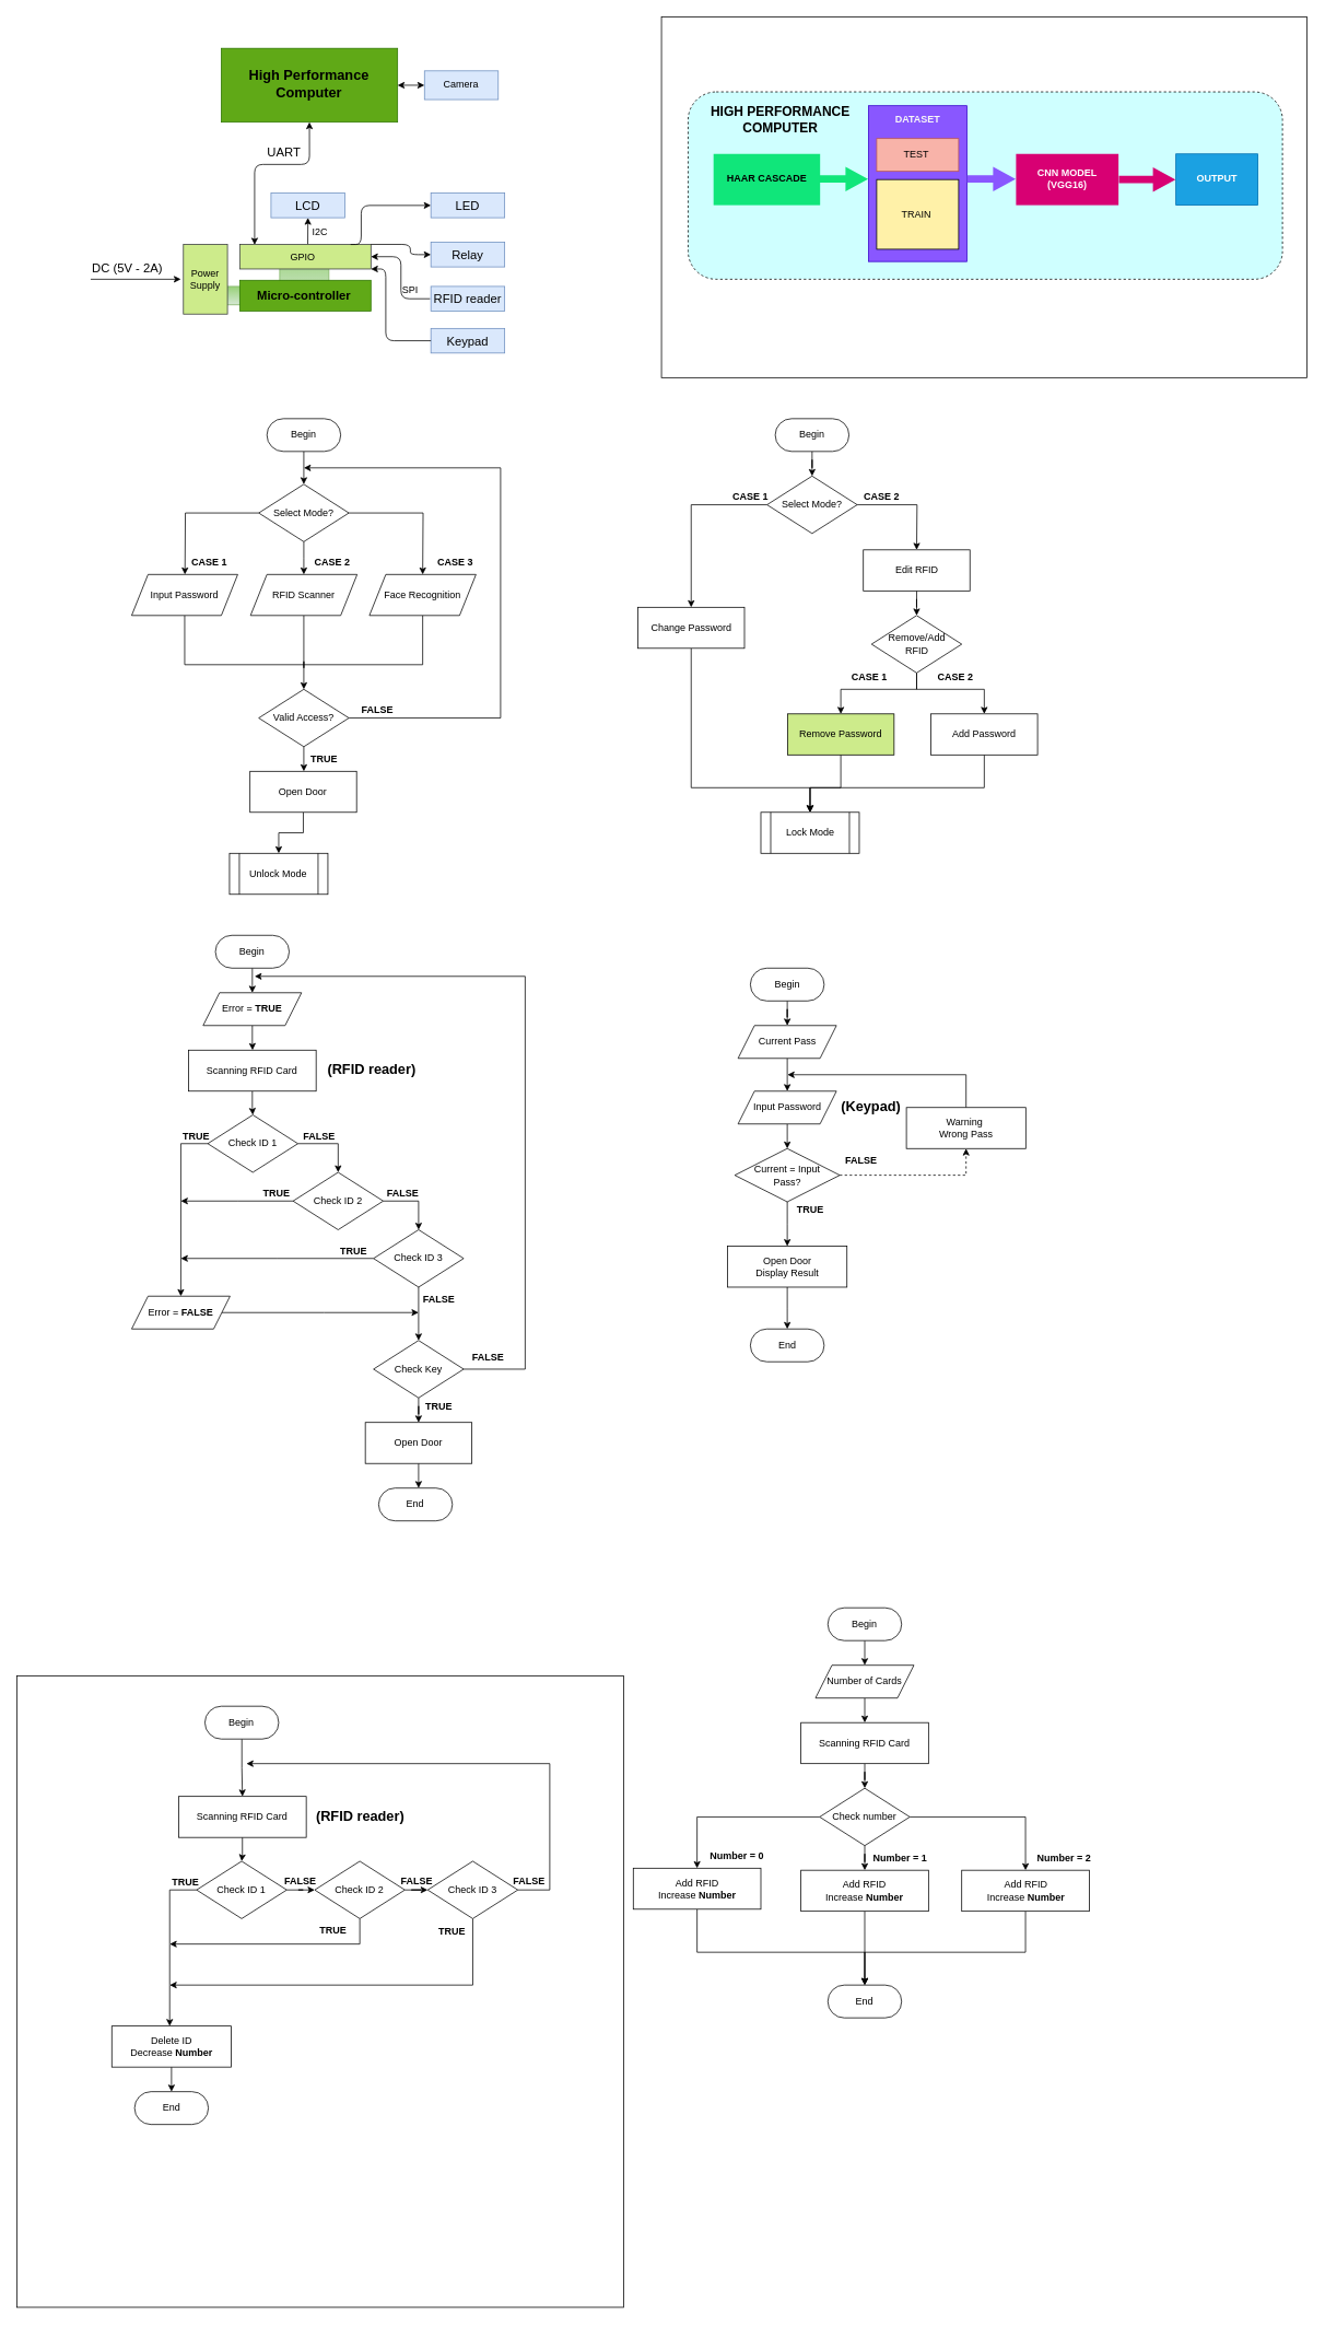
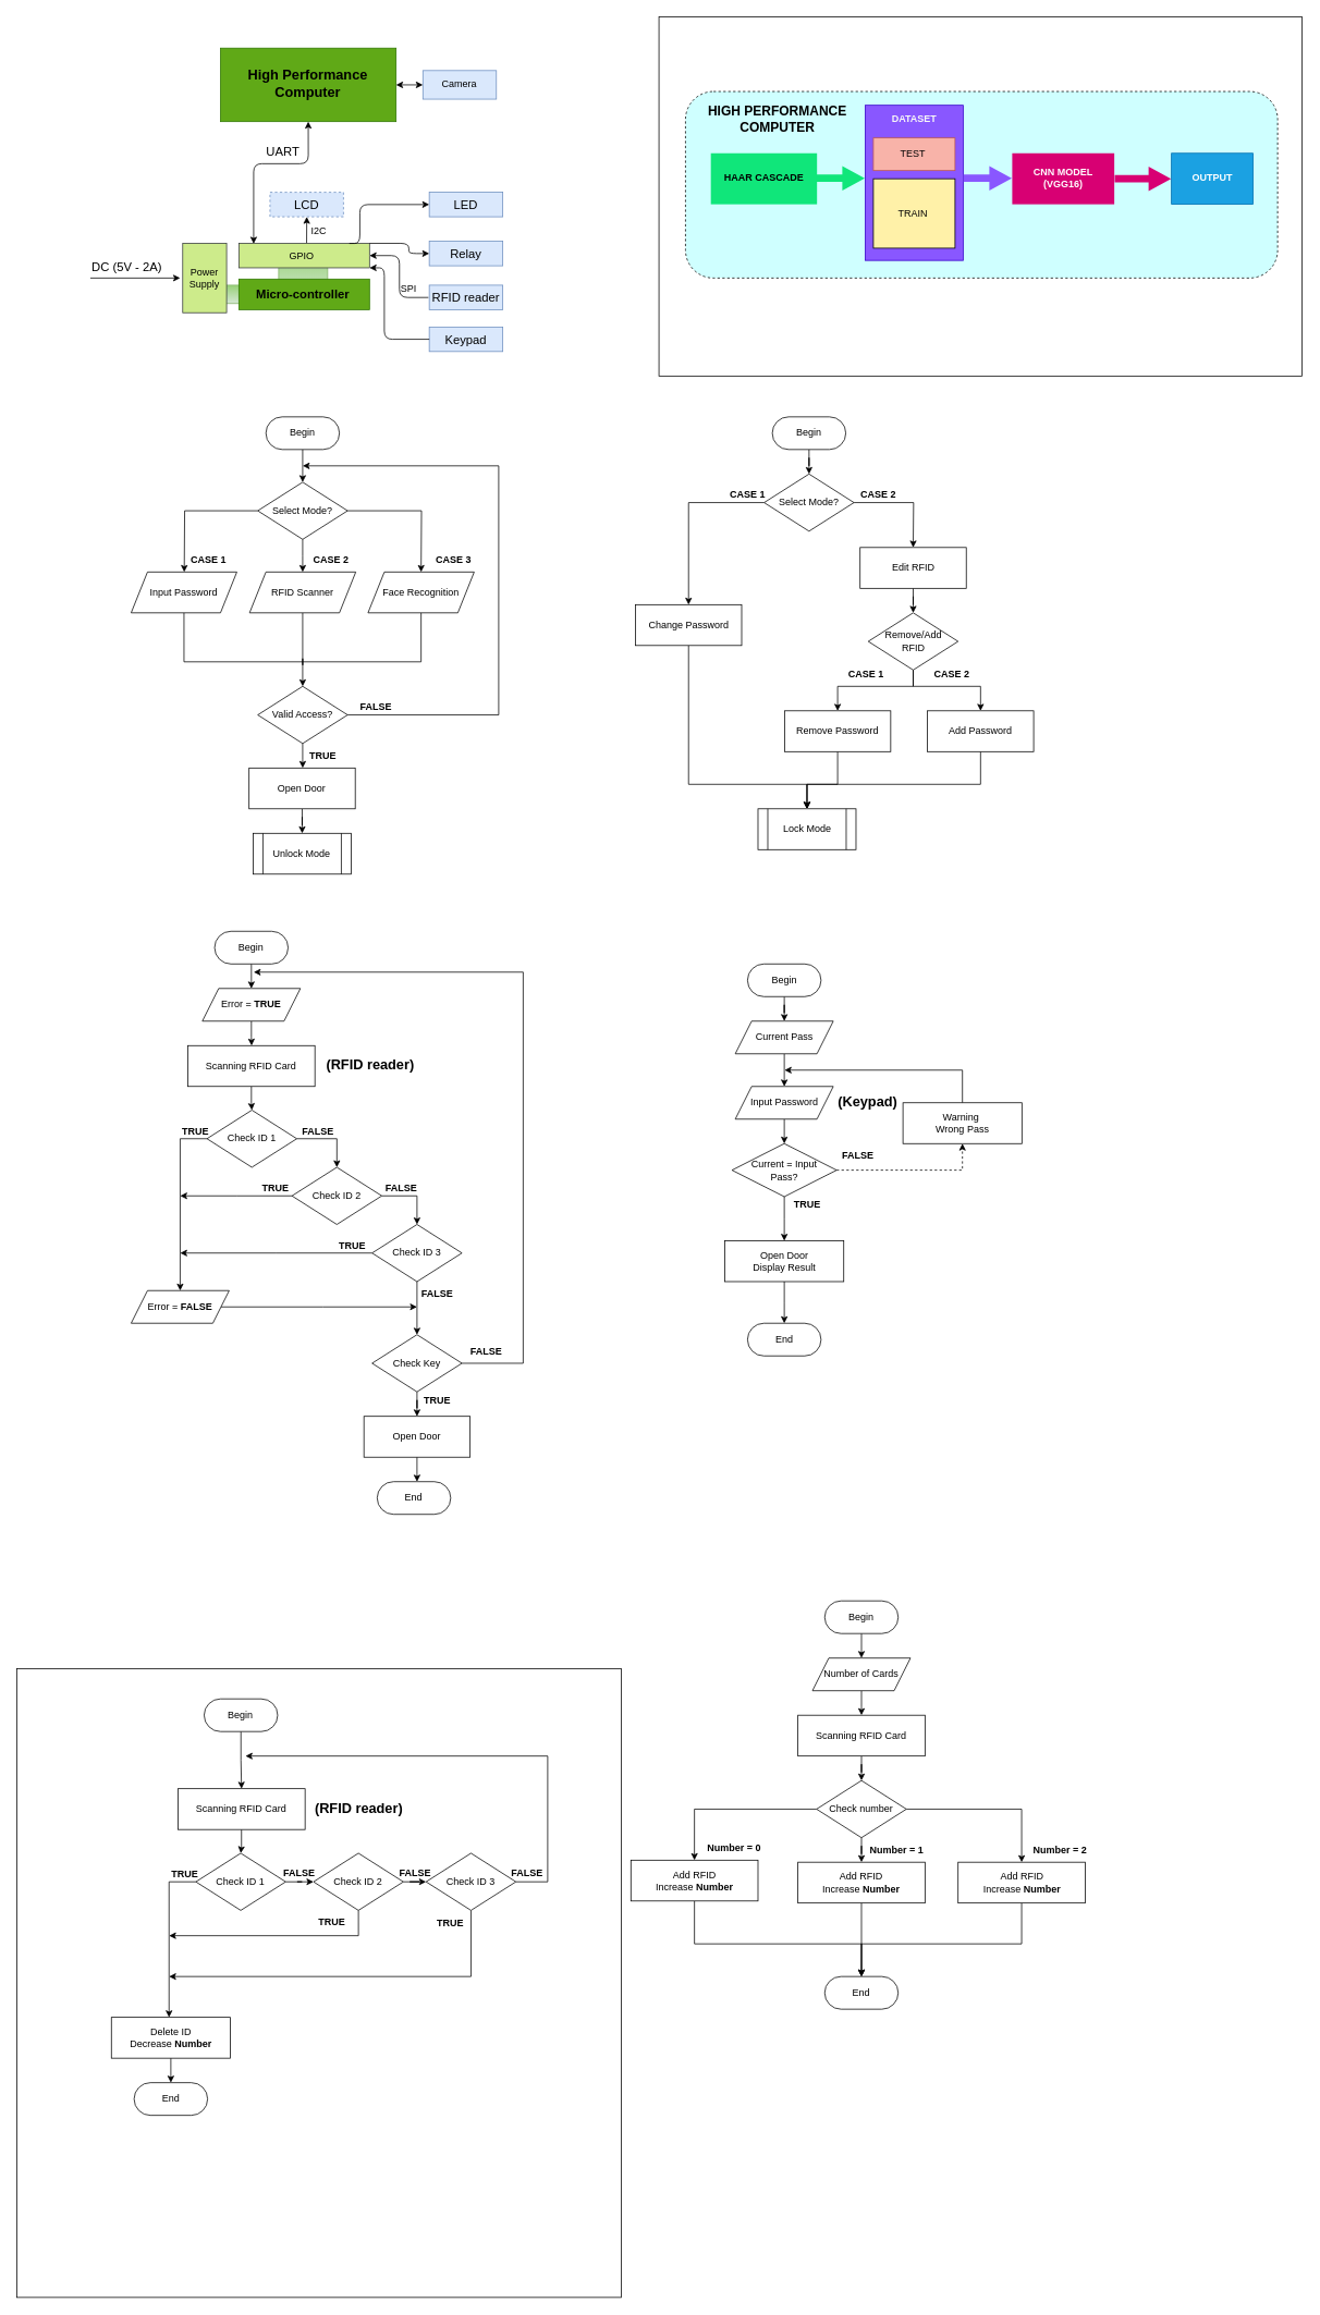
- <mxCell id="18" value="LCD" style="rounded=0;whiteSpace=wrap;html=1;fontSize=15;strokeWidth=1;fillColor=#dae8fc;strokeColor=#6c8ebf;" vertex="1" parent="1"><mxGeometry x="330" y="235" width="90" height="30" as="geometry" /></mxCell>
+ <mxCell id="18" value="LCD" style="rounded=0;whiteSpace=wrap;html=1;fontSize=15;strokeWidth=1;fillColor=#dae8fc;strokeColor=#6c8ebf;dashed=1;" vertex="1" parent="1"><mxGeometry x="330" y="235" width="90" height="30" as="geometry" /></mxCell>
- <mxCell id="76" value="Remove Password" style="rounded=0;whiteSpace=wrap;html=1;fillColor=#cdeb8b;" vertex="1" parent="1"><mxGeometry x="960" y="870" width="130" height="50" as="geometry" /></mxCell>
+ <mxCell id="76" value="Remove Password" style="rounded=0;whiteSpace=wrap;html=1;" vertex="1" parent="1"><mxGeometry x="960" y="870" width="130" height="50" as="geometry" /></mxCell>
- <mxCell id="61" value="Unlock Mode" style="shape=process;whiteSpace=wrap;html=1;backgroundOutline=1;" vertex="1" parent="1"><mxGeometry x="279.37" y="1040" width="120" height="50" as="geometry" /></mxCell>
+ <mxCell id="61" value="Unlock Mode" style="shape=process;whiteSpace=wrap;html=1;backgroundOutline=1;" vertex="1" parent="1"><mxGeometry x="309.37" y="1020" width="120" height="50" as="geometry" /></mxCell>
